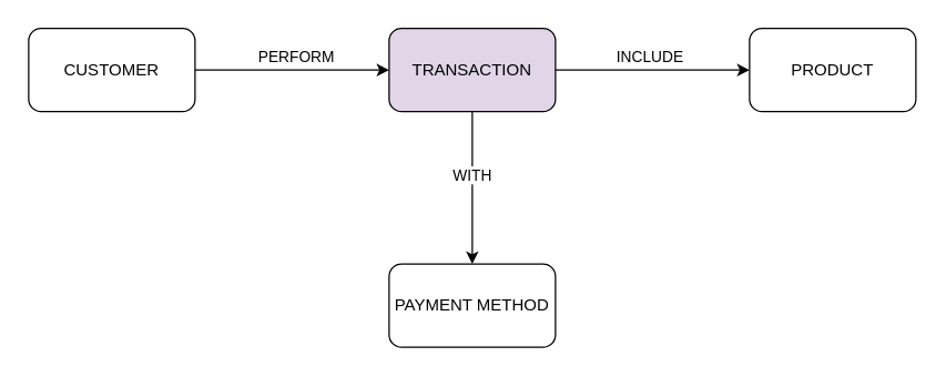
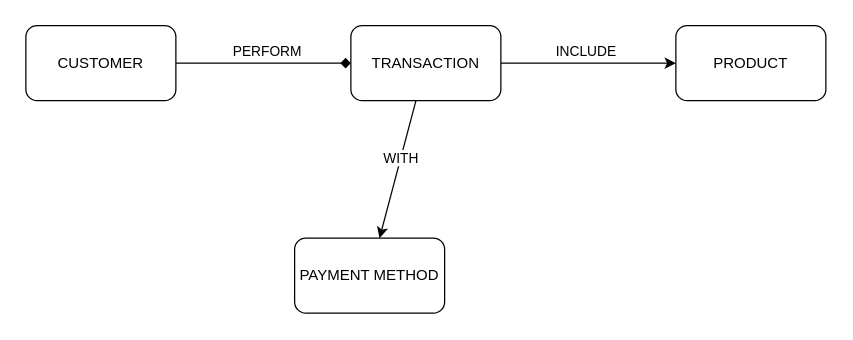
- <mxCell id="7" style="edgeStyle=none;html=1;entryX=0;entryY=0.5;entryDx=0;entryDy=0;" edge="1" parent="1" source="9" target="6"><mxGeometry relative="1" as="geometry" /></mxCell>
+ <mxCell id="7" style="edgeStyle=none;html=1;entryX=0;entryY=0.5;entryDx=0;entryDy=0;endArrow=diamond;" edge="1" parent="1" source="9" target="6"><mxGeometry relative="1" as="geometry" /></mxCell>
- <mxCell id="6" value="TRANSACTION" style="rounded=1;whiteSpace=wrap;html=1;fillColor=#e1d5e7;" vertex="1" parent="1"><mxGeometry x="280" y="20" width="120" height="60" as="geometry" /></mxCell>
+ <mxCell id="6" value="TRANSACTION" style="rounded=1;whiteSpace=wrap;html=1;" vertex="1" parent="1"><mxGeometry x="280" y="20" width="120" height="60" as="geometry" /></mxCell>
- <mxCell id="11" value="PAYMENT METHOD" style="rounded=1;whiteSpace=wrap;html=1;" vertex="1" parent="1"><mxGeometry x="280" y="190" width="120" height="60" as="geometry" /></mxCell>
+ <mxCell id="11" value="PAYMENT METHOD" style="rounded=1;whiteSpace=wrap;html=1;" vertex="1" parent="1"><mxGeometry x="235" y="190" width="120" height="60" as="geometry" /></mxCell>
